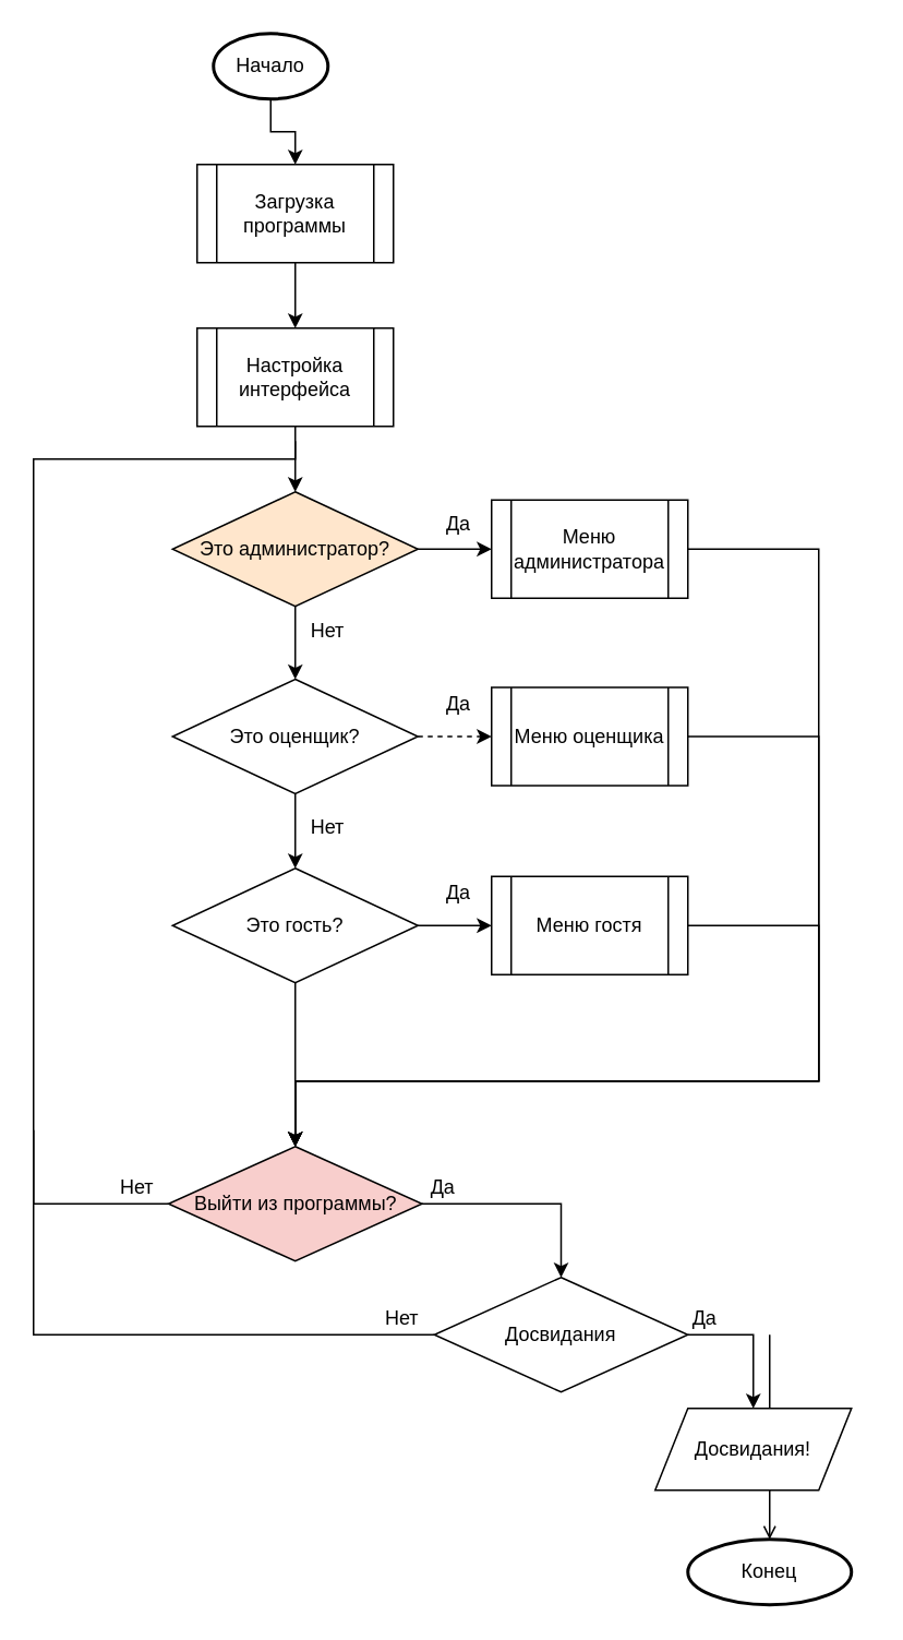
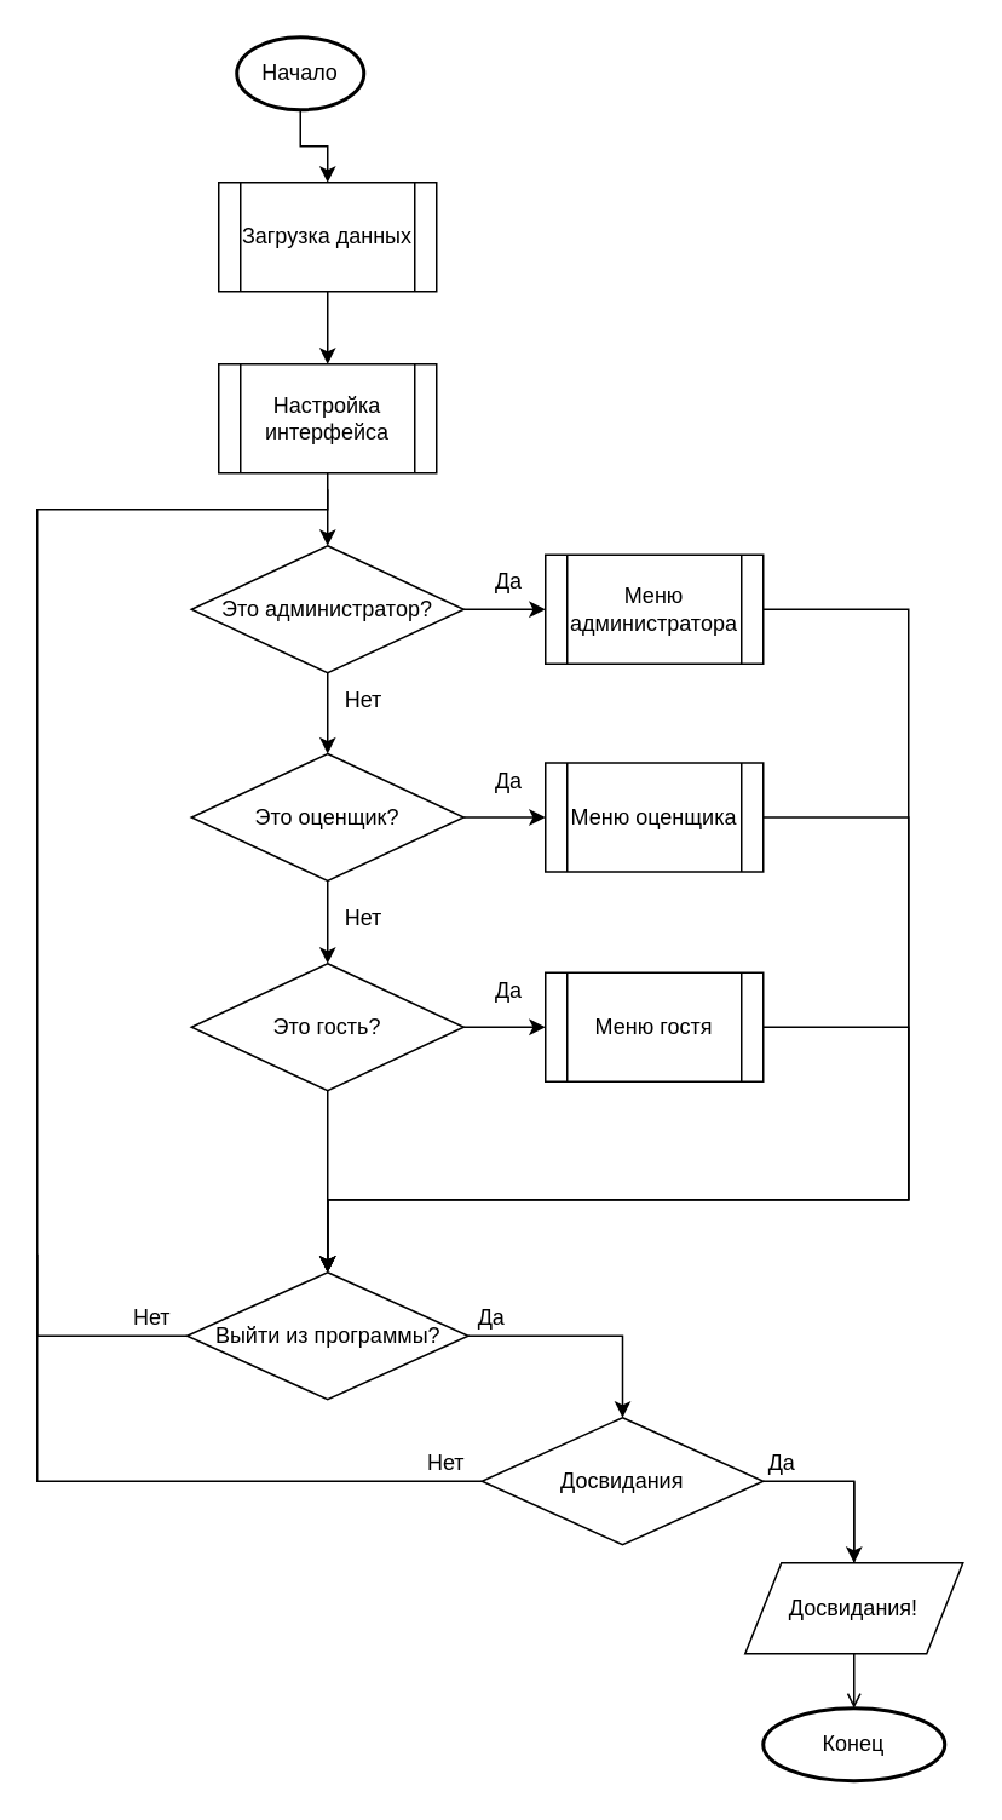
- <mxCell id="5" value="Загрузка программы" style="shape=process;whiteSpace=wrap;html=1;backgroundOutline=1;" vertex="1" parent="1"><mxGeometry x="120" y="100" width="120" height="60" as="geometry" /></mxCell>
+ <mxCell id="5" value="Загрузка данных" style="shape=process;whiteSpace=wrap;html=1;backgroundOutline=1;" vertex="1" parent="1"><mxGeometry x="120" y="100" width="120" height="60" as="geometry" /></mxCell>
- <mxCell id="10" value="Это администратор?" style="rhombus;whiteSpace=wrap;html=1;fillColor=#ffe6cc;" vertex="1" parent="1"><mxGeometry x="105" y="300" width="150" height="70" as="geometry" /></mxCell>
+ <mxCell id="10" value="Это администратор?" style="rhombus;whiteSpace=wrap;html=1;" vertex="1" parent="1"><mxGeometry x="105" y="300" width="150" height="70" as="geometry" /></mxCell>
- <mxCell id="12" style="edgeStyle=orthogonalEdgeStyle;rounded=0;orthogonalLoop=1;jettySize=auto;html=1;dashed=1;" edge="1" parent="1" source="13" target="20"><mxGeometry relative="1" as="geometry" /></mxCell>
+ <mxCell id="12" style="edgeStyle=orthogonalEdgeStyle;rounded=0;orthogonalLoop=1;jettySize=auto;html=1;" edge="1" parent="1" source="13" target="20"><mxGeometry relative="1" as="geometry" /></mxCell>
- <mxCell id="30" value="Выйти из программы?" style="rhombus;whiteSpace=wrap;html=1;fillColor=#f8cecc;" vertex="1" parent="1"><mxGeometry x="102.5" y="700" width="155" height="70" as="geometry" /></mxCell>
+ <mxCell id="30" value="Выйти из программы?" style="rhombus;whiteSpace=wrap;html=1;" vertex="1" parent="1"><mxGeometry x="102.5" y="700" width="155" height="70" as="geometry" /></mxCell>
- <mxCell id="40" value="Досвидания!" style="shape=parallelogram;perimeter=parallelogramPerimeter;whiteSpace=wrap;html=1;fixedSize=1;" vertex="1" parent="1"><mxGeometry x="400" y="860" width="120" height="50" as="geometry" /></mxCell>
+ <mxCell id="40" value="Досвидания!" style="shape=parallelogram;perimeter=parallelogramPerimeter;whiteSpace=wrap;html=1;fixedSize=1;" vertex="1" parent="1"><mxGeometry x="410" y="860" width="120" height="50" as="geometry" /></mxCell>
